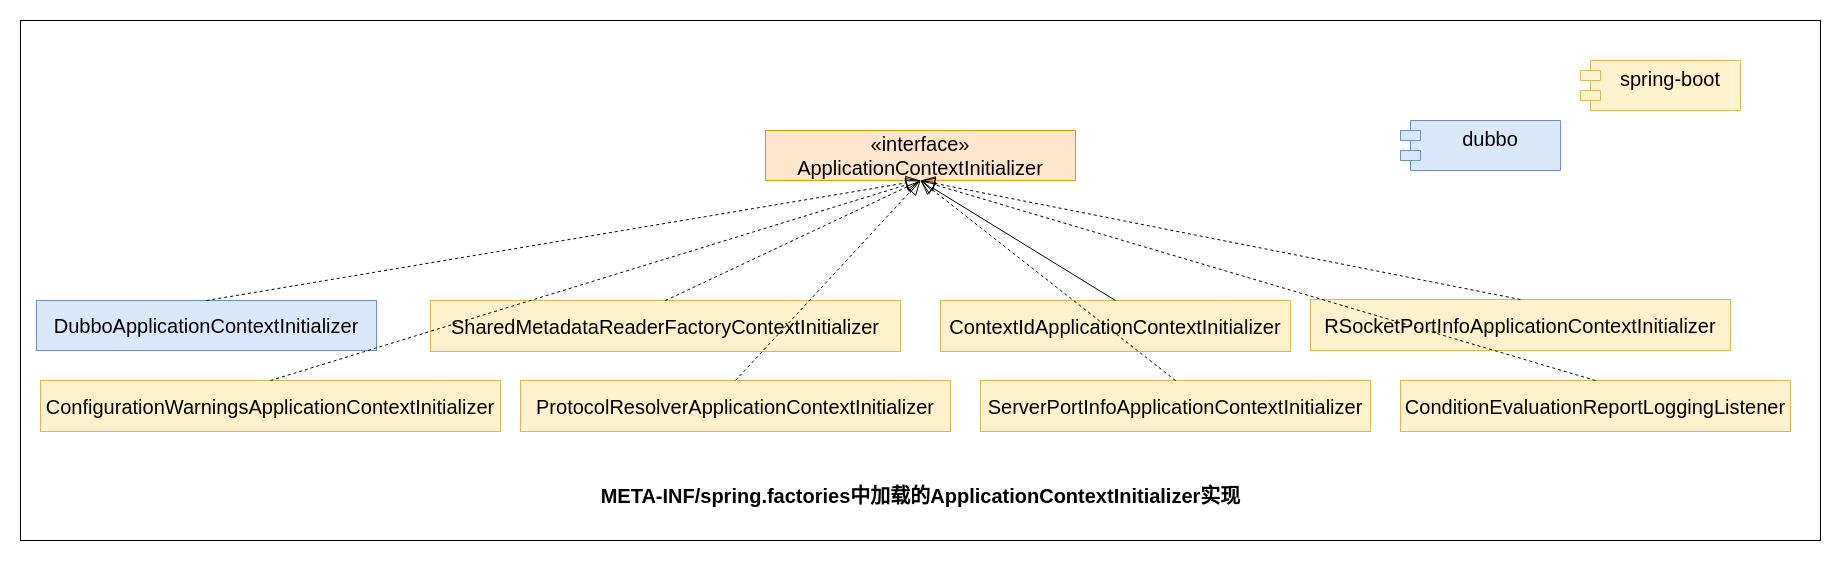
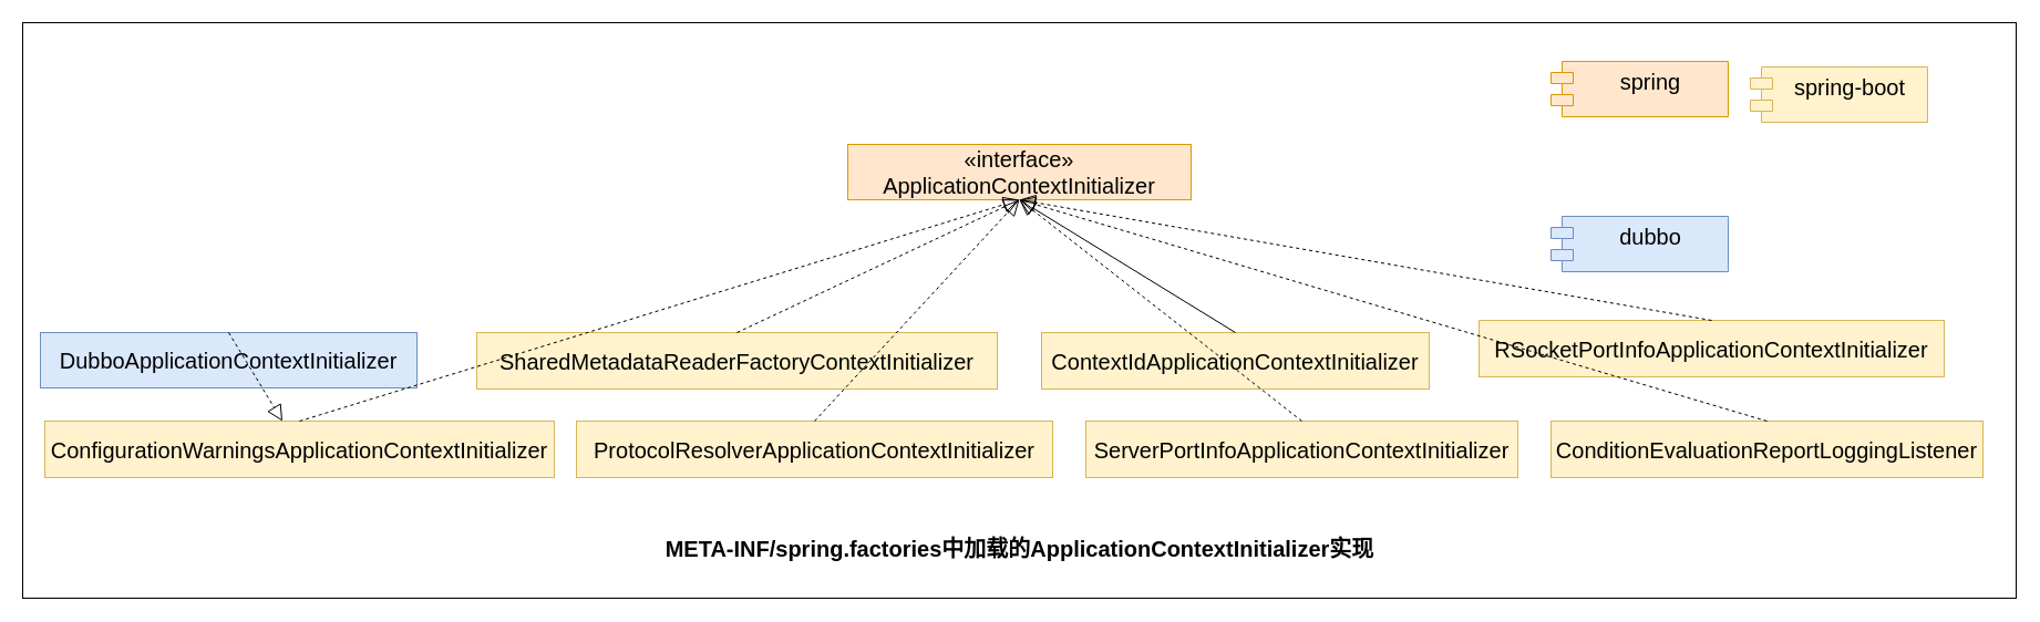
+ <mxCell id="5" value="spring&lt;div&gt;&lt;br&gt;&lt;/div&gt;" style="shape=module;align=left;spacingLeft=20;align=center;verticalAlign=top;whiteSpace=wrap;html=1;fontSize=20;fillColor=#ffe6cc;strokeColor=#d79b00;" parent="1" vertex="1"><mxGeometry x="1400" y="55" width="160" height="50" as="geometry" /></mxCell>
- <mxCell id="8" value="&lt;div&gt;dubbo&lt;/div&gt;" style="shape=module;align=left;spacingLeft=20;align=center;verticalAlign=top;whiteSpace=wrap;html=1;fontSize=20;fillColor=#dae8fc;strokeColor=#6c8ebf;" parent="1" vertex="1"><mxGeometry x="1400" y="120" width="160" height="50" as="geometry" /></mxCell>
+ <mxCell id="8" value="&lt;div&gt;dubbo&lt;/div&gt;" style="shape=module;align=left;spacingLeft=20;align=center;verticalAlign=top;whiteSpace=wrap;html=1;fontSize=20;fillColor=#dae8fc;strokeColor=#6c8ebf;" parent="1" vertex="1"><mxGeometry x="1400" y="195" width="160" height="50" as="geometry" /></mxCell>
- <mxCell id="11" value="" style="endArrow=block;dashed=1;endFill=0;endSize=12;html=1;rounded=0;exitX=0.5;exitY=0;exitDx=0;exitDy=0;entryX=0.5;entryY=1;entryDx=0;entryDy=0;" parent="1" source="4" target="6" edge="1"><mxGeometry width="160" relative="1" as="geometry"><mxPoint x="360" y="210" as="sourcePoint" /><mxPoint x="520" y="210" as="targetPoint" /></mxGeometry></mxCell>
+ <mxCell id="11" value="" style="endArrow=block;dashed=1;endFill=0;endSize=12;html=1;rounded=0;exitX=0.5;exitY=0;exitDx=0;exitDy=0;" parent="1" source="4" target="10" edge="1"><mxGeometry width="160" relative="1" as="geometry"><mxPoint x="360" y="210" as="sourcePoint" /><mxPoint x="520" y="210" as="targetPoint" /></mxGeometry></mxCell>
- <mxCell id="17" value="&lt;div&gt;RSocketPortInfoApplicationContextInitializer&lt;/div&gt;" style="html=1;whiteSpace=wrap;fontSize=20;verticalAlign=middle;align=center;fillColor=#fff2cc;strokeColor=#d6b656;" parent="1" vertex="1"><mxGeometry x="1310" y="299" width="420" height="51" as="geometry" /></mxCell>
+ <mxCell id="17" value="&lt;div&gt;RSocketPortInfoApplicationContextInitializer&lt;/div&gt;" style="html=1;whiteSpace=wrap;fontSize=20;verticalAlign=middle;align=center;fillColor=#fff2cc;strokeColor=#d6b656;" parent="1" vertex="1"><mxGeometry x="1335" y="289" width="420" height="51" as="geometry" /></mxCell>
